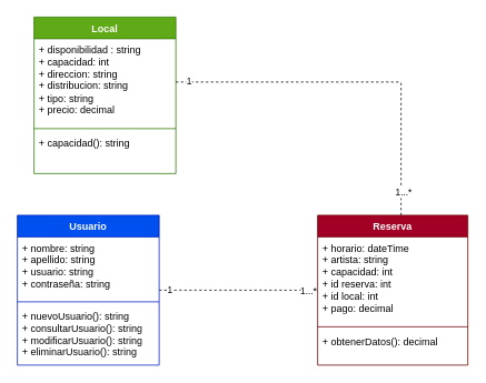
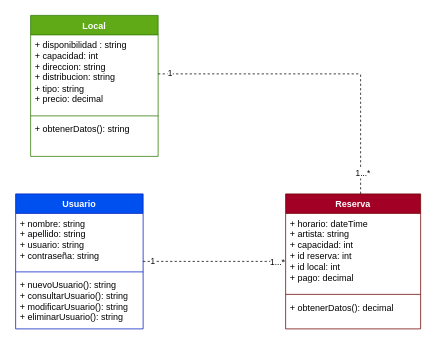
- <mxCell id="5" value="+ capacidad(): string" style="text;strokeColor=none;fillColor=none;align=left;verticalAlign=top;spacingLeft=4;spacingRight=4;overflow=hidden;rotatable=0;points=[[0,0.5],[1,0.5]];portConstraint=eastwest;whiteSpace=wrap;html=1;" vertex="1" parent="2"><mxGeometry y="138" width="170" height="50" as="geometry" /></mxCell>
+ <mxCell id="5" value="+ obtenerDatos(): string" style="text;strokeColor=none;fillColor=none;align=left;verticalAlign=top;spacingLeft=4;spacingRight=4;overflow=hidden;rotatable=0;points=[[0,0.5],[1,0.5]];portConstraint=eastwest;whiteSpace=wrap;html=1;" vertex="1" parent="2"><mxGeometry y="138" width="170" height="50" as="geometry" /></mxCell>
